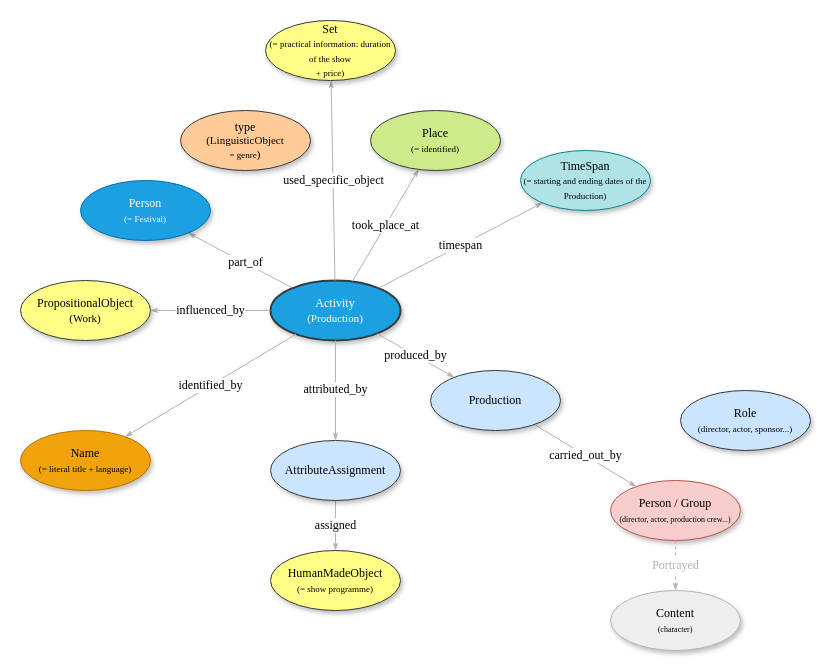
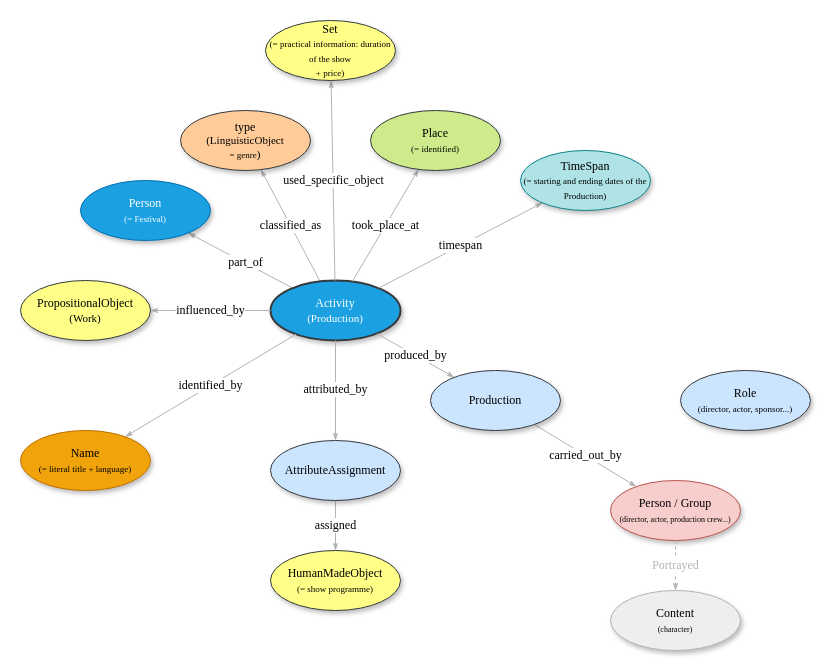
+ <mxCell id="4" value="&lt;span style=&quot;background-color: rgb(255, 255, 255);&quot;&gt;classified_as&lt;/span&gt;" style="edgeStyle=none;rounded=1;html=1;labelBackgroundColor=#FFFFFF;startArrow=none;startFill=0;startSize=5;endArrow=classicThin;endFill=1;endSize=5;jettySize=auto;orthogonalLoop=1;strokeColor=#B3B3B3;strokeWidth=1;fontFamily=Verdana;fontSize=12" parent="1" source="6" target="18" edge="1"><mxGeometry relative="1" as="geometry" /></mxCell>
- <mxCell id="24" value="&lt;span&gt;Role&lt;/span&gt;&lt;div&gt;&lt;span&gt;&lt;font style=&quot;font-size: 9px;&quot;&gt;(director, actor, sponsor...)&lt;/font&gt;&lt;/span&gt;&lt;/div&gt;" style="ellipse;whiteSpace=wrap;html=1;rounded=0;shadow=1;comic=0;labelBackgroundColor=none;strokeWidth=1;fontFamily=Verdana;fontSize=12;align=center;fillColor=#cce5ff;strokeColor=#36393d;" parent="1" vertex="1"><mxGeometry x="680" y="390" width="130" height="60" as="geometry" /></mxCell>
+ <mxCell id="24" value="&lt;span&gt;Role&lt;/span&gt;&lt;div&gt;&lt;span&gt;&lt;font style=&quot;font-size: 9px;&quot;&gt;(director, actor, sponsor...)&lt;/font&gt;&lt;/span&gt;&lt;/div&gt;" style="ellipse;whiteSpace=wrap;html=1;rounded=0;shadow=1;comic=0;labelBackgroundColor=none;strokeWidth=1;fontFamily=Verdana;fontSize=12;align=center;fillColor=#cce5ff;strokeColor=#36393d;" parent="1" vertex="1"><mxGeometry x="680" y="370" width="130" height="60" as="geometry" /></mxCell>
